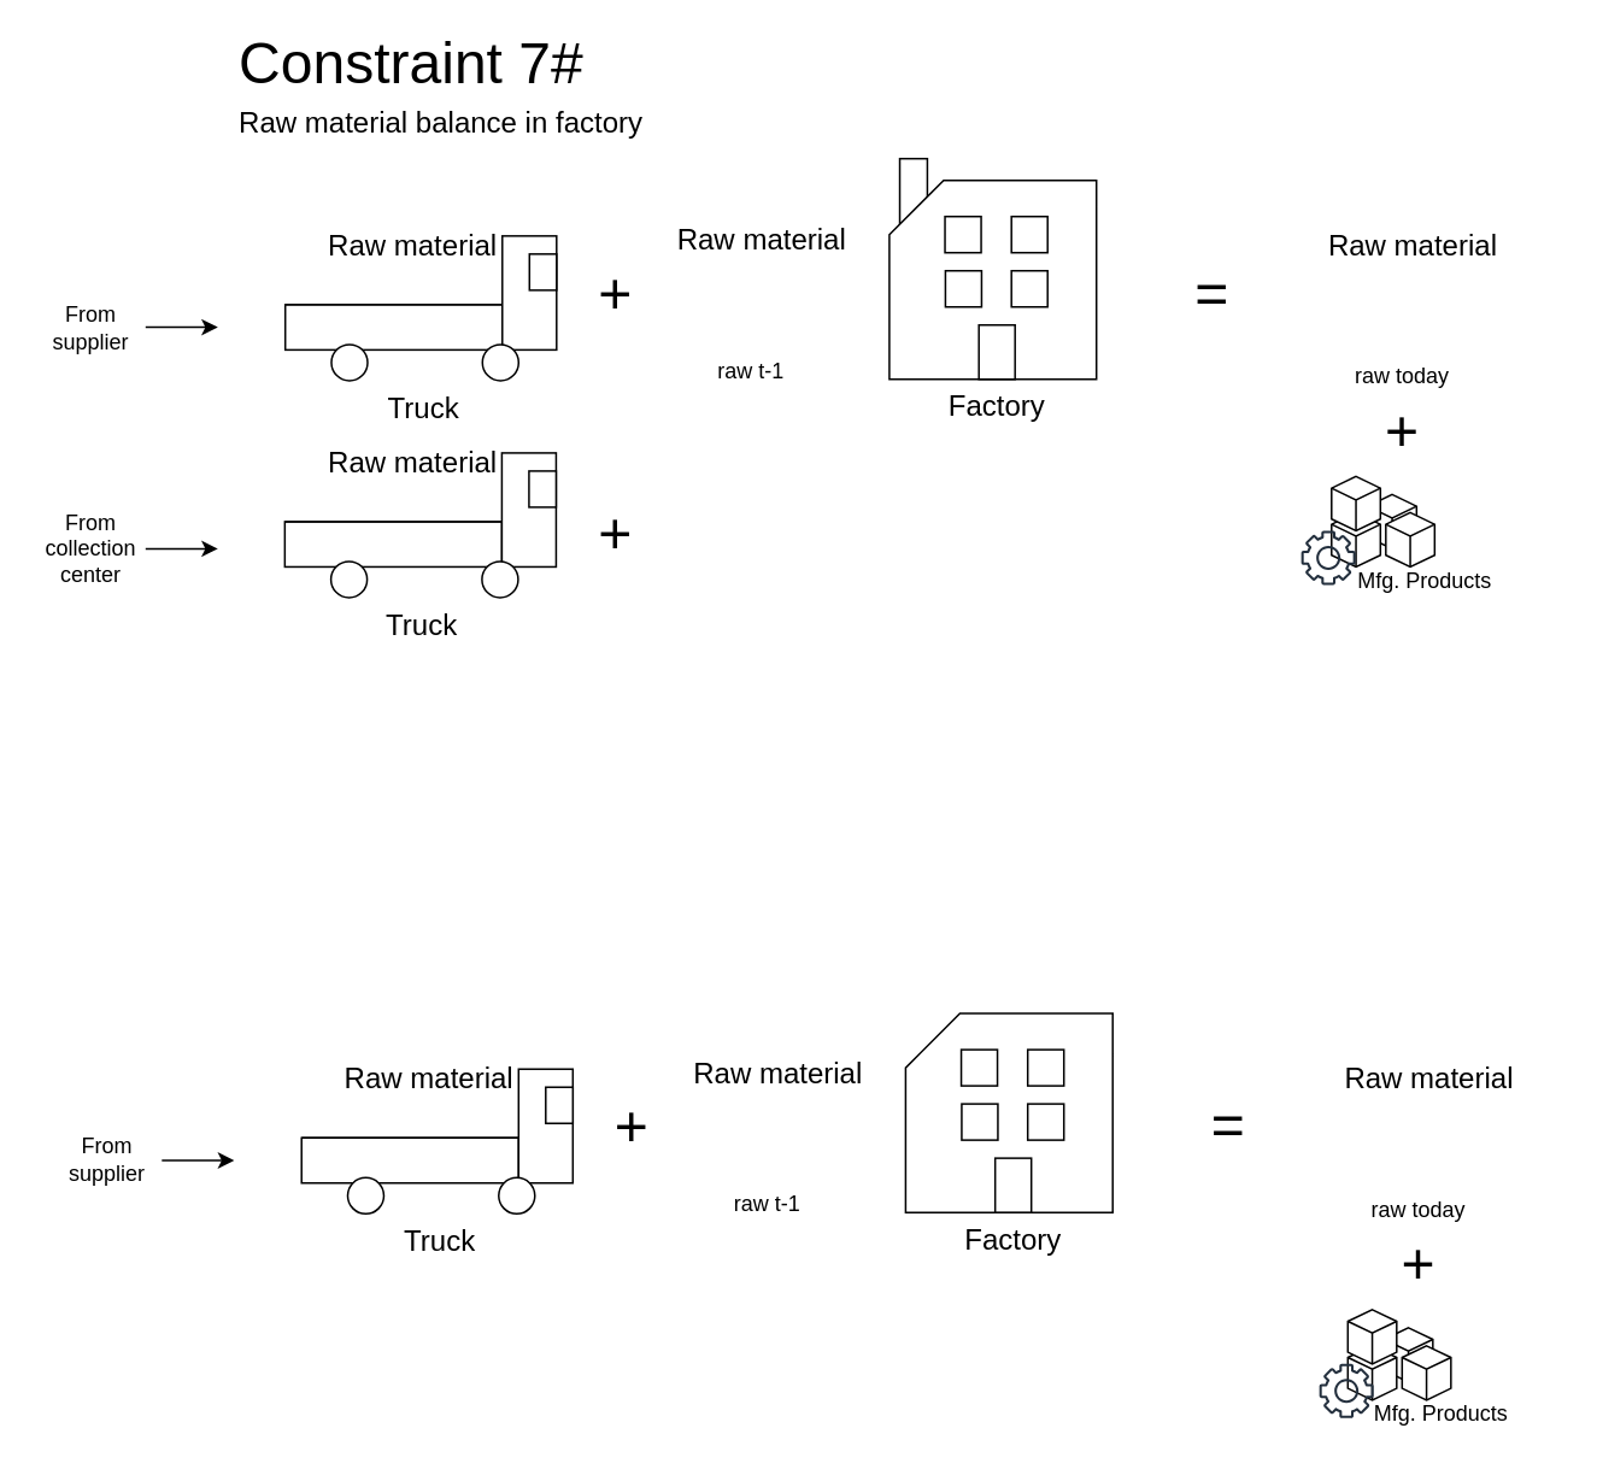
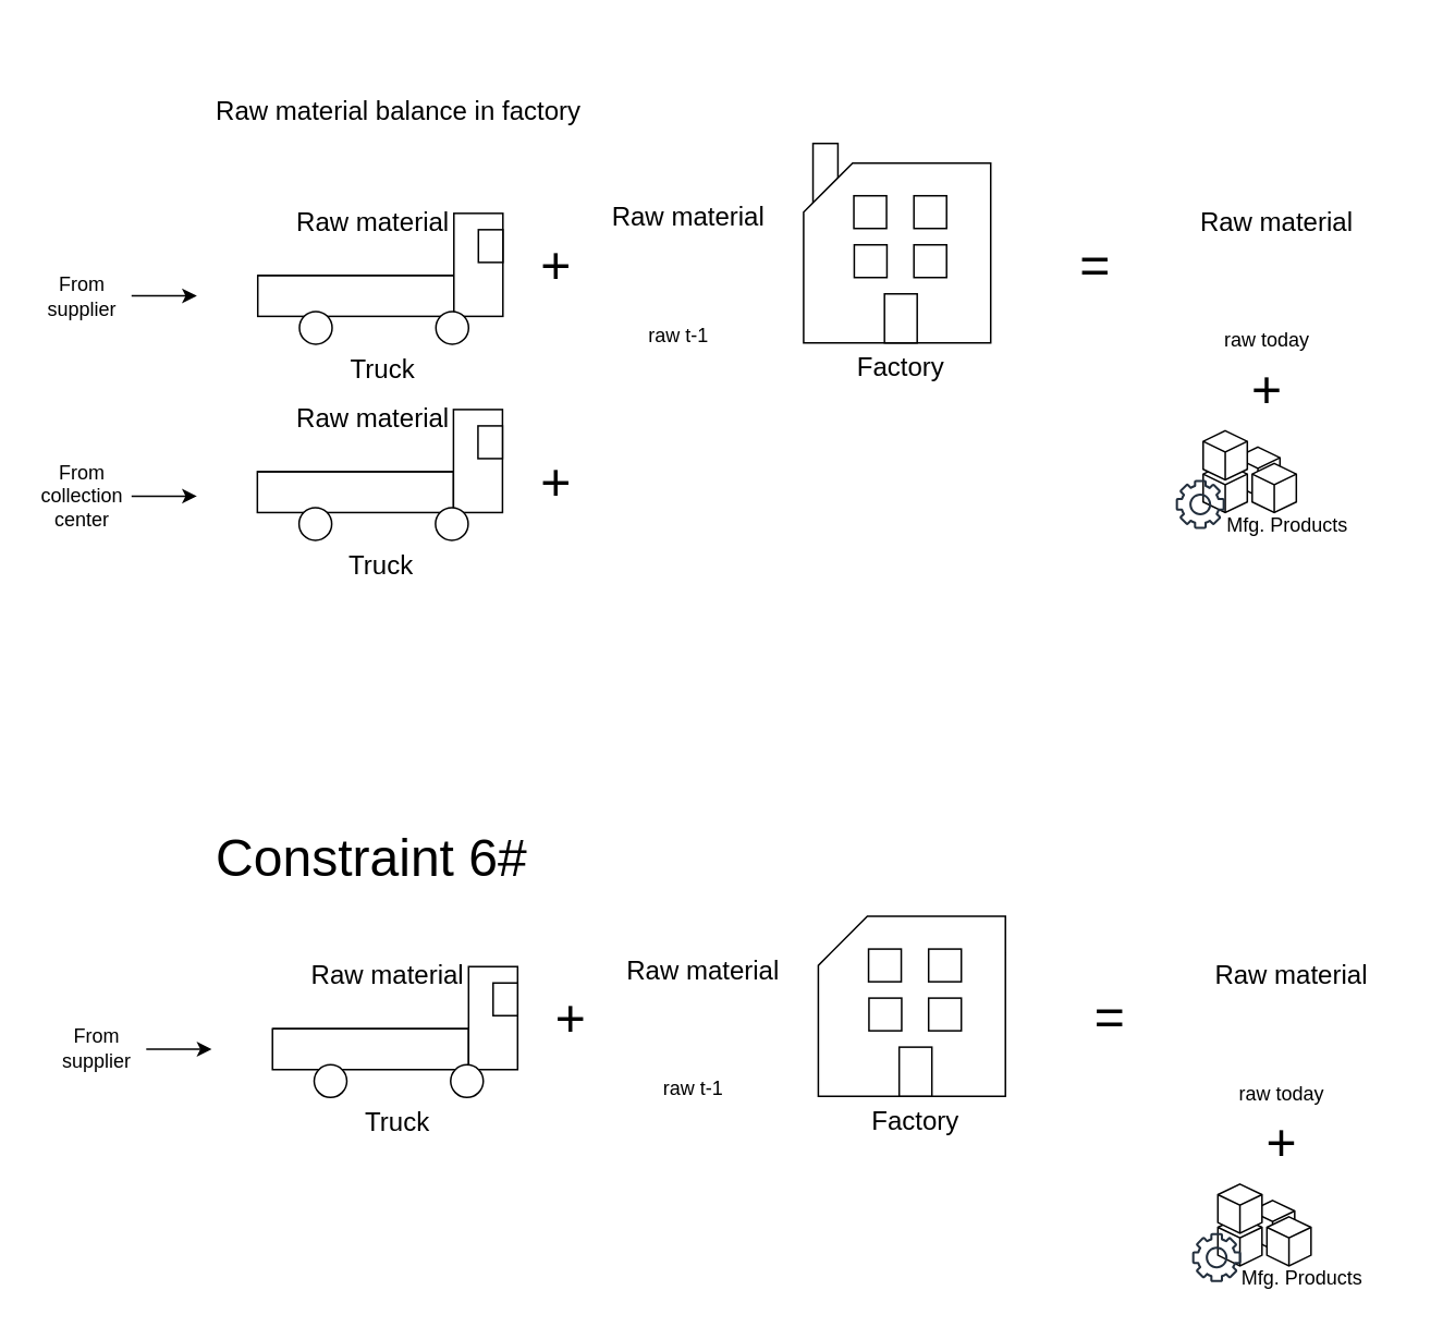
- <mxCell id="11" value="Constraint 7#" style="text;html=1;strokeColor=none;fillColor=none;align=left;verticalAlign=middle;whiteSpace=wrap;rounded=0;fontSize=32;" vertex="1" parent="1"><mxGeometry x="130" y="20" width="240" height="30" as="geometry" /></mxCell>
+ <mxCell id="77" value="Constraint 6#" style="text;html=1;strokeColor=none;fillColor=none;align=left;verticalAlign=middle;whiteSpace=wrap;rounded=0;fontSize=32;" vertex="1" parent="1"><mxGeometry x="130" y="510" width="240" height="30" as="geometry" /></mxCell>
